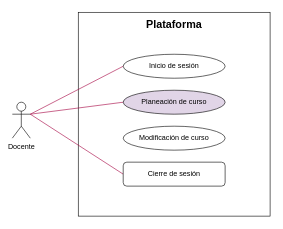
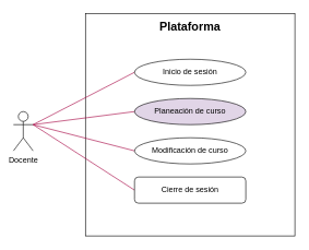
+ <mxCell id="5" style="edgeStyle=none;rounded=0;orthogonalLoop=1;jettySize=auto;html=1;entryX=0;entryY=0.5;entryDx=0;entryDy=0;endArrow=none;endFill=0;exitX=1;exitY=0.333;exitDx=0;exitDy=0;exitPerimeter=0;fillColor=#d80073;strokeColor=#A50040;" edge="1" parent="1" source="7" target="11"><mxGeometry relative="1" as="geometry" /></mxCell>
